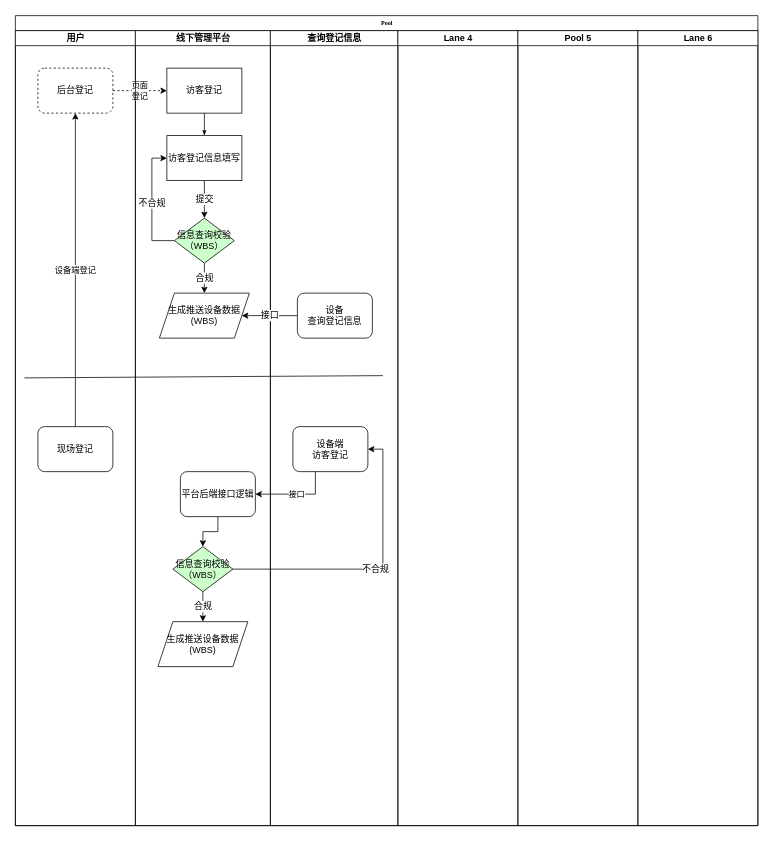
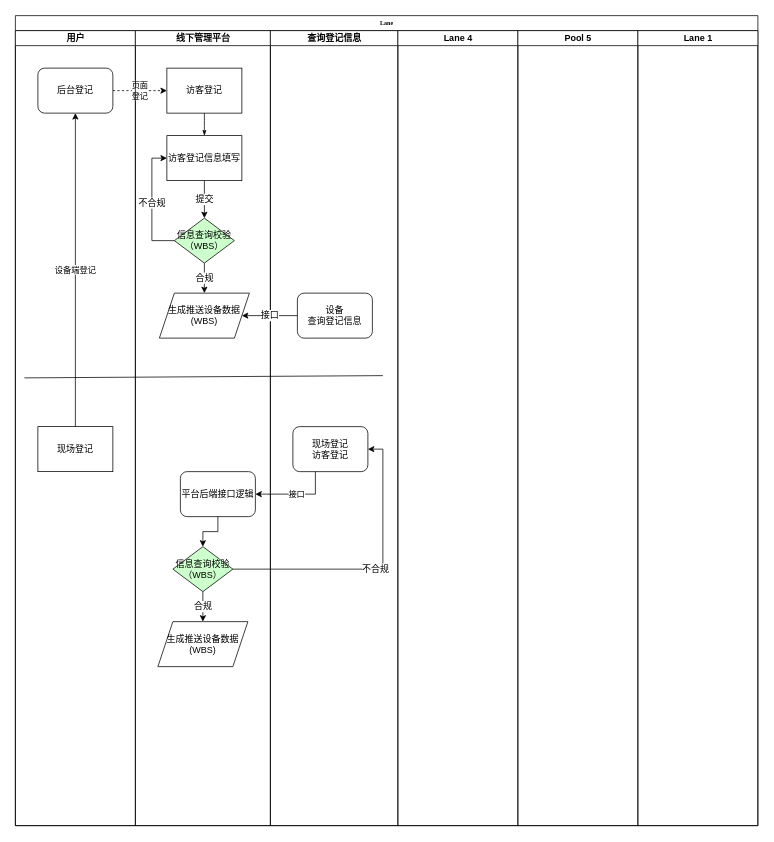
- <mxCell id="2" value="Pool" style="swimlane;html=1;childLayout=stackLayout;startSize=20;rounded=0;shadow=0;labelBackgroundColor=none;strokeWidth=1;fontFamily=Verdana;fontSize=8;align=center;" parent="1" vertex="1"><mxGeometry x="20" y="20" width="990" height="1080" as="geometry" /></mxCell>
+ <mxCell id="2" value="Lane" style="swimlane;html=1;childLayout=stackLayout;startSize=20;rounded=0;shadow=0;labelBackgroundColor=none;strokeWidth=1;fontFamily=Verdana;fontSize=8;align=center;" parent="1" vertex="1"><mxGeometry x="20" y="20" width="990" height="1080" as="geometry" /></mxCell>
- <mxCell id="27" value="Lane 6" style="swimlane;html=1;startSize=20;" parent="2" vertex="1"><mxGeometry x="830" y="20" width="160" height="1060" as="geometry" /></mxCell>
+ <mxCell id="27" value="Lane 1" style="swimlane;html=1;startSize=20;" parent="2" vertex="1"><mxGeometry x="830" y="20" width="160" height="1060" as="geometry" /></mxCell>
- <mxCell id="13" value="后台登记" style="rounded=1;whiteSpace=wrap;html=1;shadow=0;labelBackgroundColor=none;strokeWidth=1;fontFamily=Verdana;fontSize=12;align=center;dashed=1;" vertex="1" parent="3"><mxGeometry x="30" y="50" width="100" height="60" as="geometry" /></mxCell>
+ <mxCell id="13" value="后台登记" style="rounded=1;whiteSpace=wrap;html=1;shadow=0;labelBackgroundColor=none;strokeWidth=1;fontFamily=Verdana;fontSize=12;align=center;" vertex="1" parent="3"><mxGeometry x="30" y="50" width="100" height="60" as="geometry" /></mxCell>
- <mxCell id="14" value="现场登记" style="rounded=1;whiteSpace=wrap;html=1;shadow=0;labelBackgroundColor=none;strokeWidth=1;fontFamily=Verdana;fontSize=12;align=center;" vertex="1" parent="3"><mxGeometry x="30" y="528" width="100" height="60" as="geometry" /></mxCell>
+ <mxCell id="14" value="现场登记" style="whiteSpace=wrap;html=1;shadow=0;labelBackgroundColor=none;strokeWidth=1;fontFamily=Verdana;fontSize=12;align=center;rounded=0;" vertex="1" parent="3"><mxGeometry x="30" y="528" width="100" height="60" as="geometry" /></mxCell>
- <mxCell id="24" value="设备端&lt;br&gt;访客登记" style="rounded=1;whiteSpace=wrap;html=1;shadow=0;labelBackgroundColor=none;strokeWidth=1;fontFamily=Verdana;fontSize=12;align=center;" parent="23" vertex="1"><mxGeometry x="30" y="528" width="100" height="60" as="geometry" /></mxCell>
+ <mxCell id="24" value="现场登记&lt;br&gt;访客登记" style="rounded=1;whiteSpace=wrap;html=1;shadow=0;labelBackgroundColor=none;strokeWidth=1;fontFamily=Verdana;fontSize=12;align=center;" parent="23" vertex="1"><mxGeometry x="30" y="528" width="100" height="60" as="geometry" /></mxCell>
